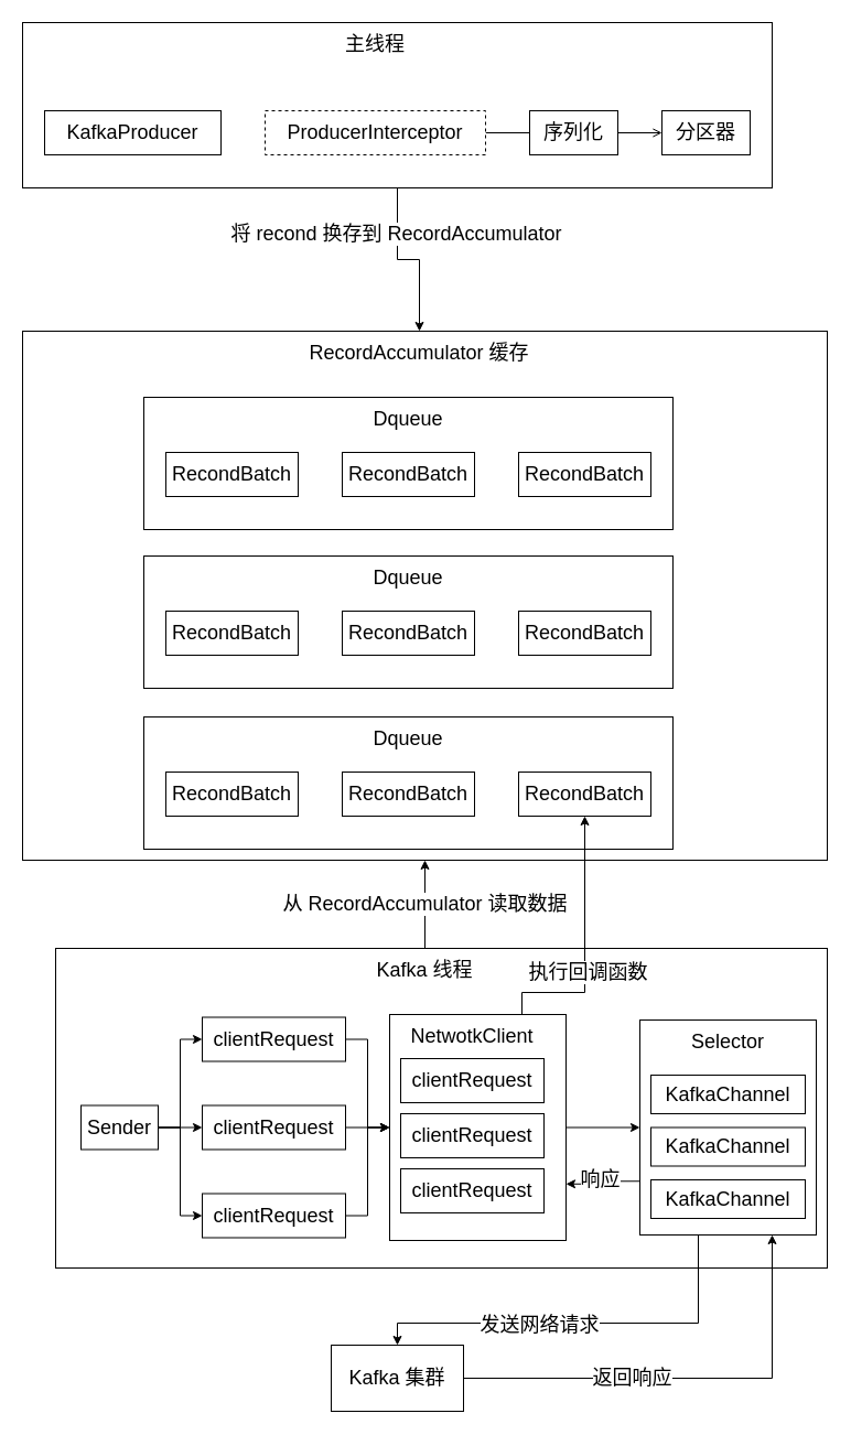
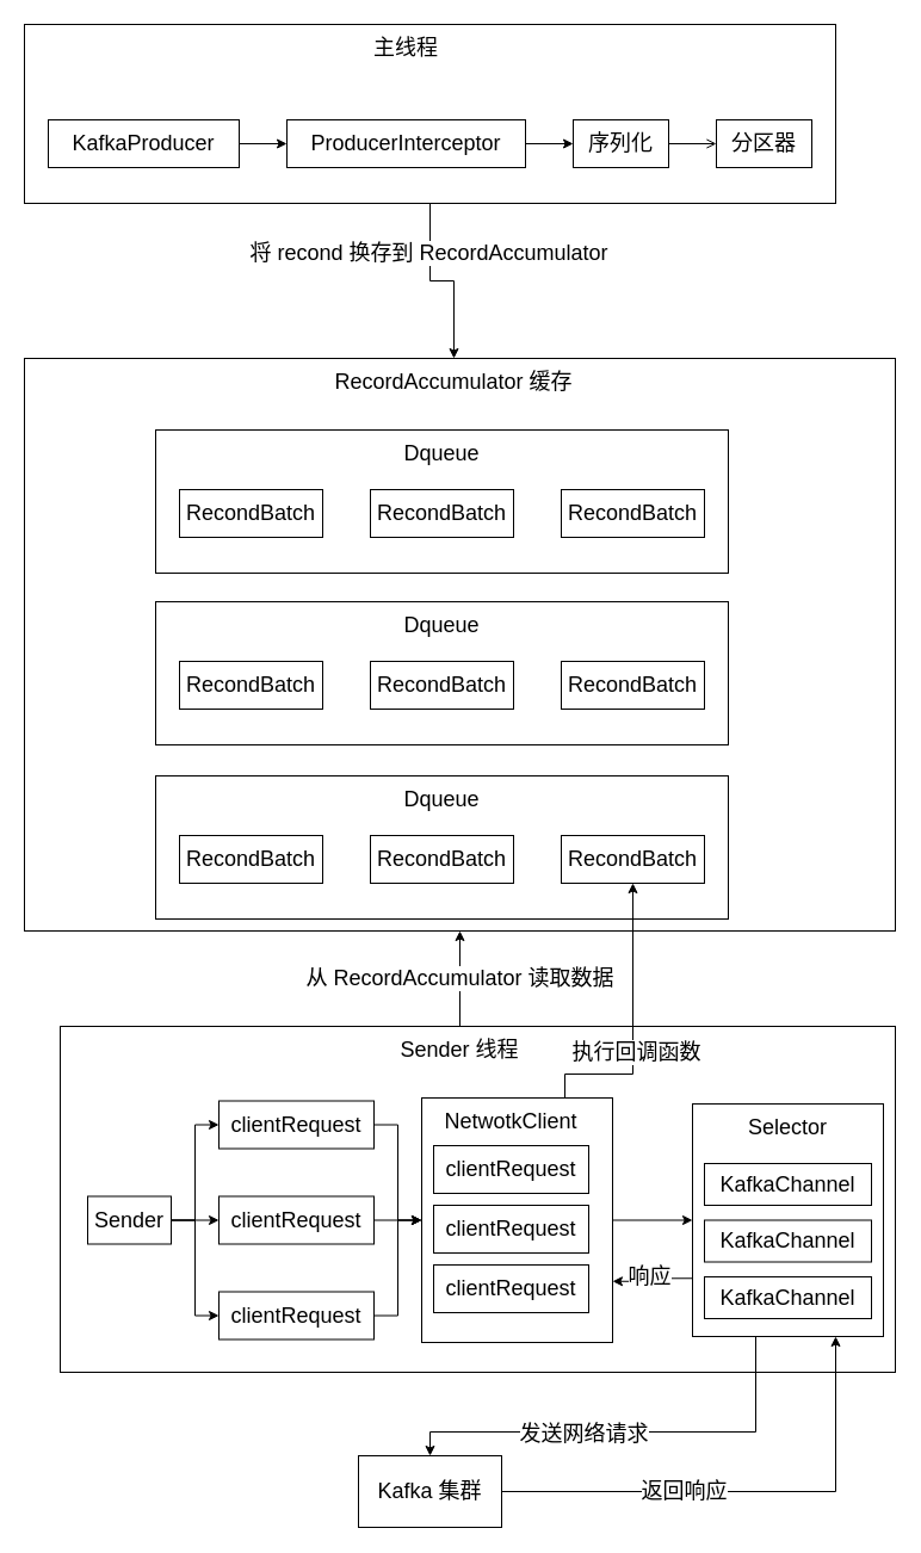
+ <mxCell id="13" style="edgeStyle=orthogonalEdgeStyle;rounded=0;orthogonalLoop=1;jettySize=auto;html=1;entryX=0;entryY=0.5;entryDx=0;entryDy=0;" edge="1" parent="1" source="14" target="16"><mxGeometry relative="1" as="geometry" /></mxCell>
- <mxCell id="16" value="&lt;font style=&quot;font-size: 18px&quot;&gt;ProducerInterceptor&lt;/font&gt;" style="rounded=0;whiteSpace=wrap;html=1;dashed=1;" vertex="1" parent="1"><mxGeometry x="240" y="100" width="200" height="40" as="geometry" /></mxCell>
+ <mxCell id="16" value="&lt;font style=&quot;font-size: 18px&quot;&gt;ProducerInterceptor&lt;/font&gt;" style="rounded=0;whiteSpace=wrap;html=1;" vertex="1" parent="1"><mxGeometry x="240" y="100" width="200" height="40" as="geometry" /></mxCell>
- <mxCell id="15" style="edgeStyle=orthogonalEdgeStyle;rounded=0;orthogonalLoop=1;jettySize=auto;html=1;entryX=0;entryY=0.5;entryDx=0;entryDy=0;endArrow=none;" edge="1" parent="1" source="16" target="18"><mxGeometry relative="1" as="geometry" /></mxCell>
+ <mxCell id="15" style="edgeStyle=orthogonalEdgeStyle;rounded=0;orthogonalLoop=1;jettySize=auto;html=1;entryX=0;entryY=0.5;entryDx=0;entryDy=0;" edge="1" parent="1" source="16" target="18"><mxGeometry relative="1" as="geometry" /></mxCell>
- <mxCell id="36" value="&lt;font style=&quot;font-size: 18px&quot;&gt;Kafka 线程&lt;/font&gt;" style="text;html=1;strokeColor=none;fillColor=none;align=center;verticalAlign=middle;whiteSpace=wrap;rounded=0;" vertex="1" parent="1"><mxGeometry x="325" y="860" width="120" height="40" as="geometry" /></mxCell>
+ <mxCell id="36" value="&lt;font style=&quot;font-size: 18px&quot;&gt;Sender 线程&lt;/font&gt;" style="text;html=1;strokeColor=none;fillColor=none;align=center;verticalAlign=middle;whiteSpace=wrap;rounded=0;" vertex="1" parent="1"><mxGeometry x="325" y="860" width="120" height="40" as="geometry" /></mxCell>
